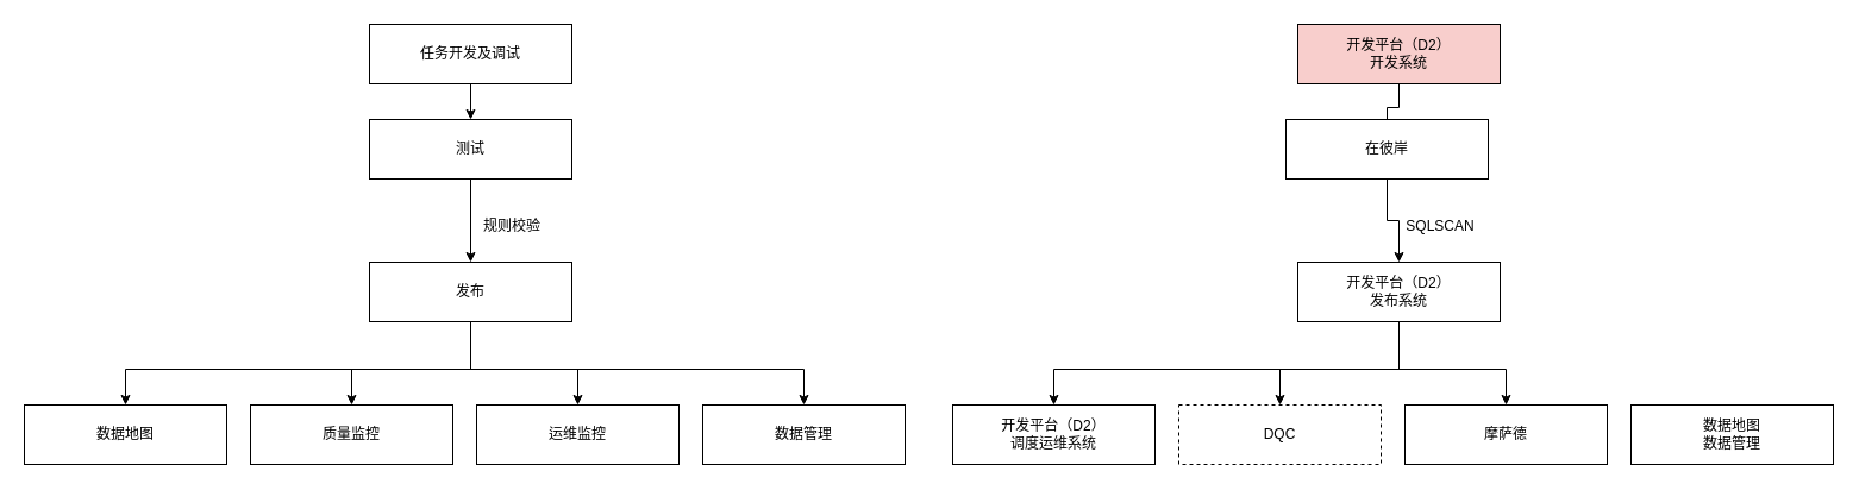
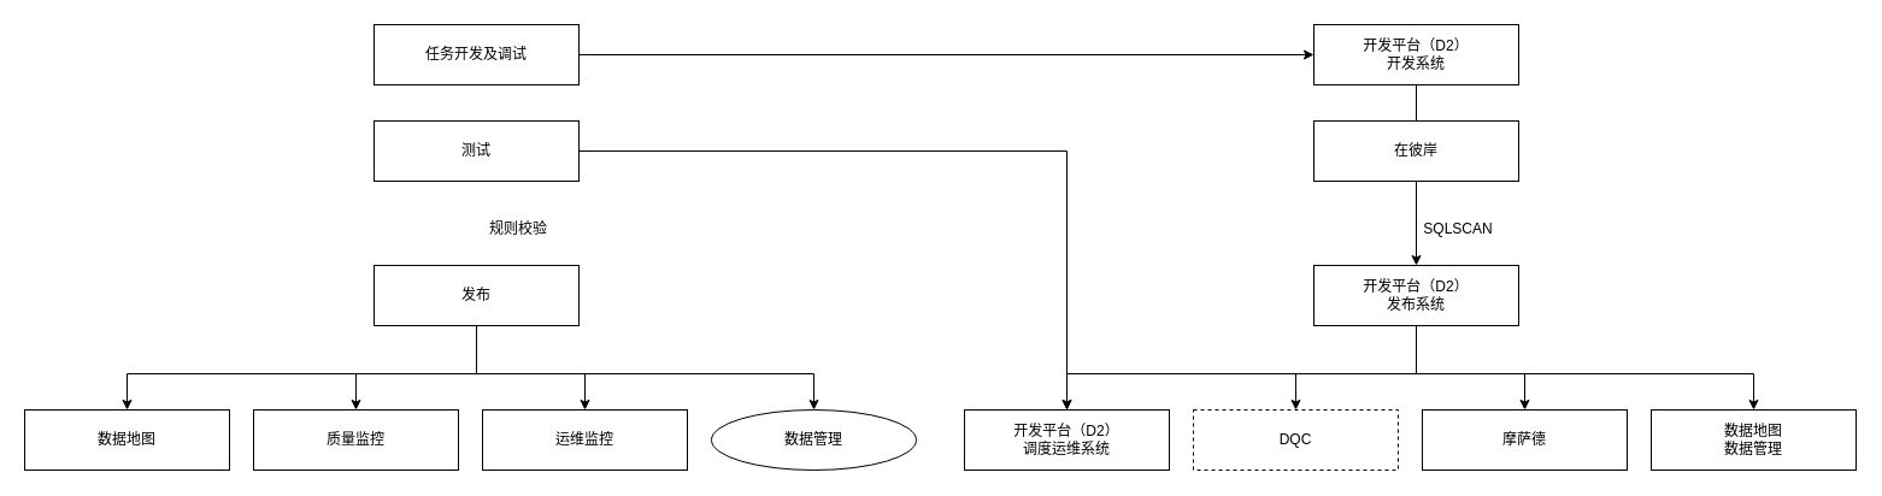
- <mxCell id="17" value="开发平台（D2）&lt;br&gt;开发系统" style="rounded=0;whiteSpace=wrap;html=1;fillColor=#f8cecc;" vertex="1" parent="1"><mxGeometry x="1090" y="20" width="170" height="50" as="geometry" /></mxCell>
+ <mxCell id="17" value="开发平台（D2）&lt;br&gt;开发系统" style="rounded=0;whiteSpace=wrap;html=1;" vertex="1" parent="1"><mxGeometry x="1090" y="20" width="170" height="50" as="geometry" /></mxCell>
- <mxCell id="2" style="edgeStyle=orthogonalEdgeStyle;rounded=0;orthogonalLoop=1;jettySize=auto;html=1;" edge="1" parent="1" source="3" target="5"><mxGeometry relative="1" as="geometry" /></mxCell>
+ <mxCell id="2" style="edgeStyle=orthogonalEdgeStyle;rounded=0;orthogonalLoop=1;jettySize=auto;html=1;" edge="1" parent="1" source="3" target="17"><mxGeometry relative="1" as="geometry" /></mxCell>
- <mxCell id="19" value="在彼岸" style="rounded=0;whiteSpace=wrap;html=1;" vertex="1" parent="1"><mxGeometry x="1080" y="100" width="170" height="50" as="geometry" /></mxCell>
+ <mxCell id="19" value="在彼岸" style="rounded=0;whiteSpace=wrap;html=1;" vertex="1" parent="1"><mxGeometry x="1090" y="100" width="170" height="50" as="geometry" /></mxCell>
- <mxCell id="4" style="edgeStyle=orthogonalEdgeStyle;rounded=0;orthogonalLoop=1;jettySize=auto;html=1;entryX=0.5;entryY=0;entryDx=0;entryDy=0;" edge="1" parent="1" source="5" target="10"><mxGeometry relative="1" as="geometry" /></mxCell>
+ <mxCell id="4" style="edgeStyle=orthogonalEdgeStyle;rounded=0;orthogonalLoop=1;jettySize=auto;html=1;" edge="1" parent="1" source="5" target="28"><mxGeometry relative="1" as="geometry" /></mxCell>
+ <mxCell id="22" style="edgeStyle=orthogonalEdgeStyle;rounded=0;orthogonalLoop=1;jettySize=auto;html=1;entryX=0.5;entryY=0;entryDx=0;entryDy=0;" edge="1" parent="1" source="24" target="27"><mxGeometry relative="1" as="geometry"><Array as="points"><mxPoint x="1175" y="310" /><mxPoint x="1455" y="310" /></Array></mxGeometry></mxCell>
- <mxCell id="13" value="数据管理" style="rounded=0;whiteSpace=wrap;html=1;" vertex="1" parent="1"><mxGeometry x="590" y="340" width="170" height="50" as="geometry" /></mxCell>
+ <mxCell id="13" value="数据管理" style="ellipse;whiteSpace=wrap;html=1;" vertex="1" parent="1"><mxGeometry x="590" y="340" width="170" height="50" as="geometry" /></mxCell>
